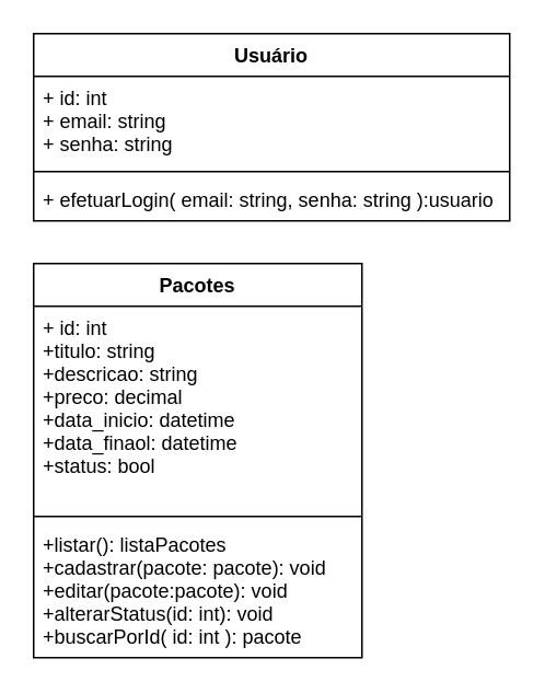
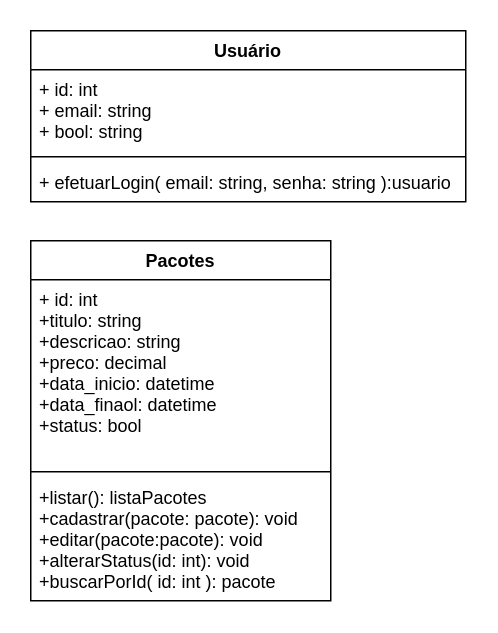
- <mxCell id="3" value="+ id: int&#10;+ email: string&#10;+ senha: string" style="text;strokeColor=none;fillColor=none;align=left;verticalAlign=top;spacingLeft=4;spacingRight=4;overflow=hidden;rotatable=0;points=[[0,0.5],[1,0.5]];portConstraint=eastwest;" vertex="1" parent="2"><mxGeometry y="26" width="290" height="54" as="geometry" /></mxCell>
+ <mxCell id="3" value="+ id: int&#10;+ email: string&#10;+ bool: string" style="text;strokeColor=none;fillColor=none;align=left;verticalAlign=top;spacingLeft=4;spacingRight=4;overflow=hidden;rotatable=0;points=[[0,0.5],[1,0.5]];portConstraint=eastwest;" vertex="1" parent="2"><mxGeometry y="26" width="290" height="54" as="geometry" /></mxCell>
